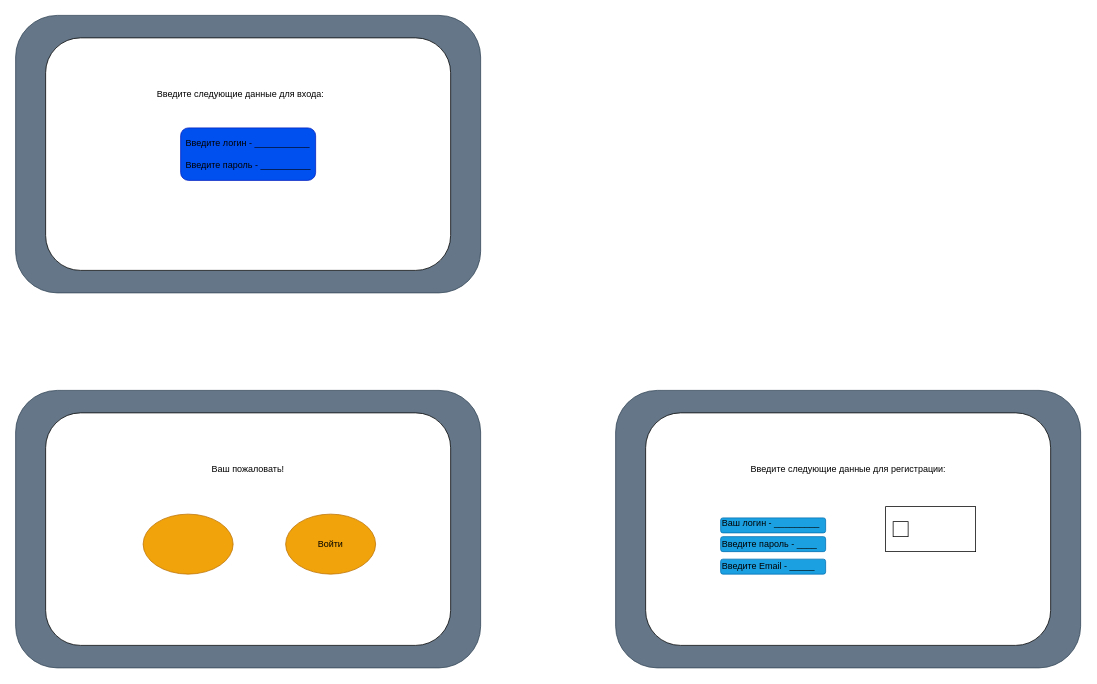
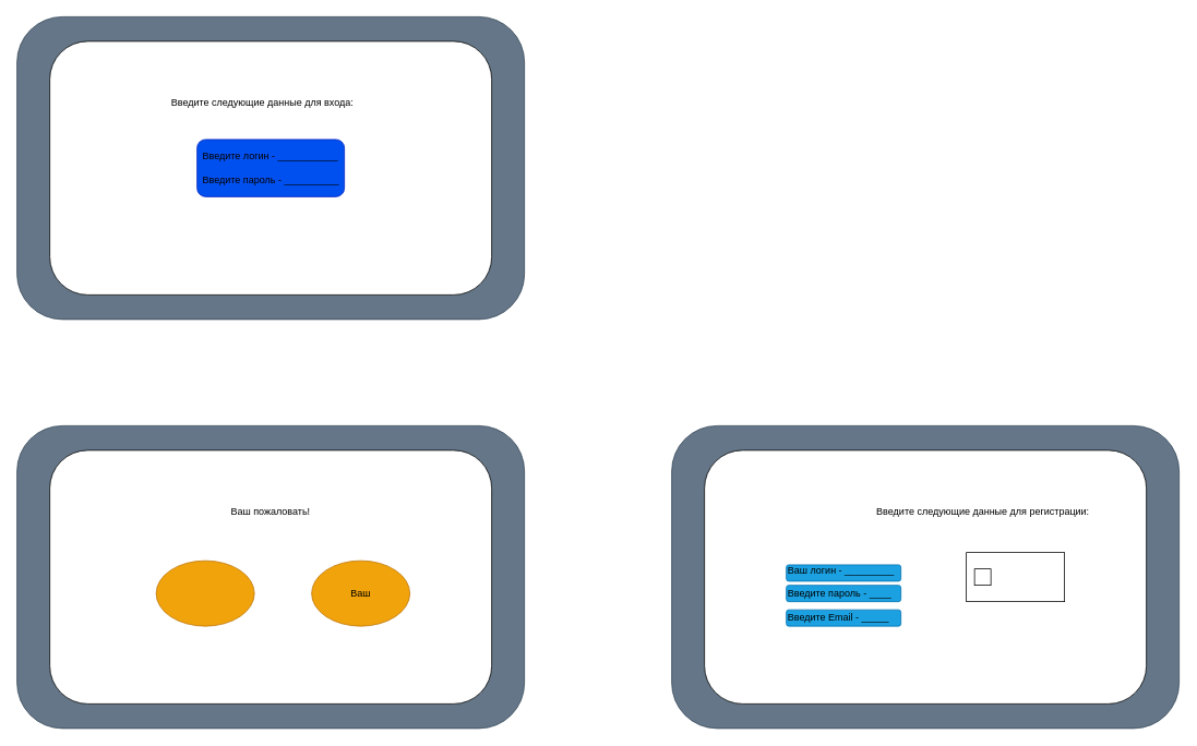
- <mxCell id="11" value="Введите следующие данные для регистрации:" style="text;html=1;whiteSpace=wrap;strokeColor=none;fillColor=none;align=center;verticalAlign=middle;rounded=0;" vertex="1" parent="1"><mxGeometry x="987.5" y="610" width="285" height="30" as="geometry" /></mxCell>
+ <mxCell id="11" value="Введите следующие данные для регистрации:" style="text;html=1;whiteSpace=wrap;strokeColor=none;fillColor=none;align=center;verticalAlign=middle;rounded=0;" vertex="1" parent="1"><mxGeometry x="1057.5" y="610" width="285" height="30" as="geometry" /></mxCell>
- <mxCell id="8" value="Войти" style="text;html=1;whiteSpace=wrap;align=center;verticalAlign=middle;rounded=0;" vertex="1" parent="1"><mxGeometry x="400" y="710" width="80" height="30" as="geometry" /></mxCell>
+ <mxCell id="8" value="Ваш" style="text;html=1;whiteSpace=wrap;align=center;verticalAlign=middle;rounded=0;" vertex="1" parent="1"><mxGeometry x="400" y="710" width="80" height="30" as="geometry" /></mxCell>
